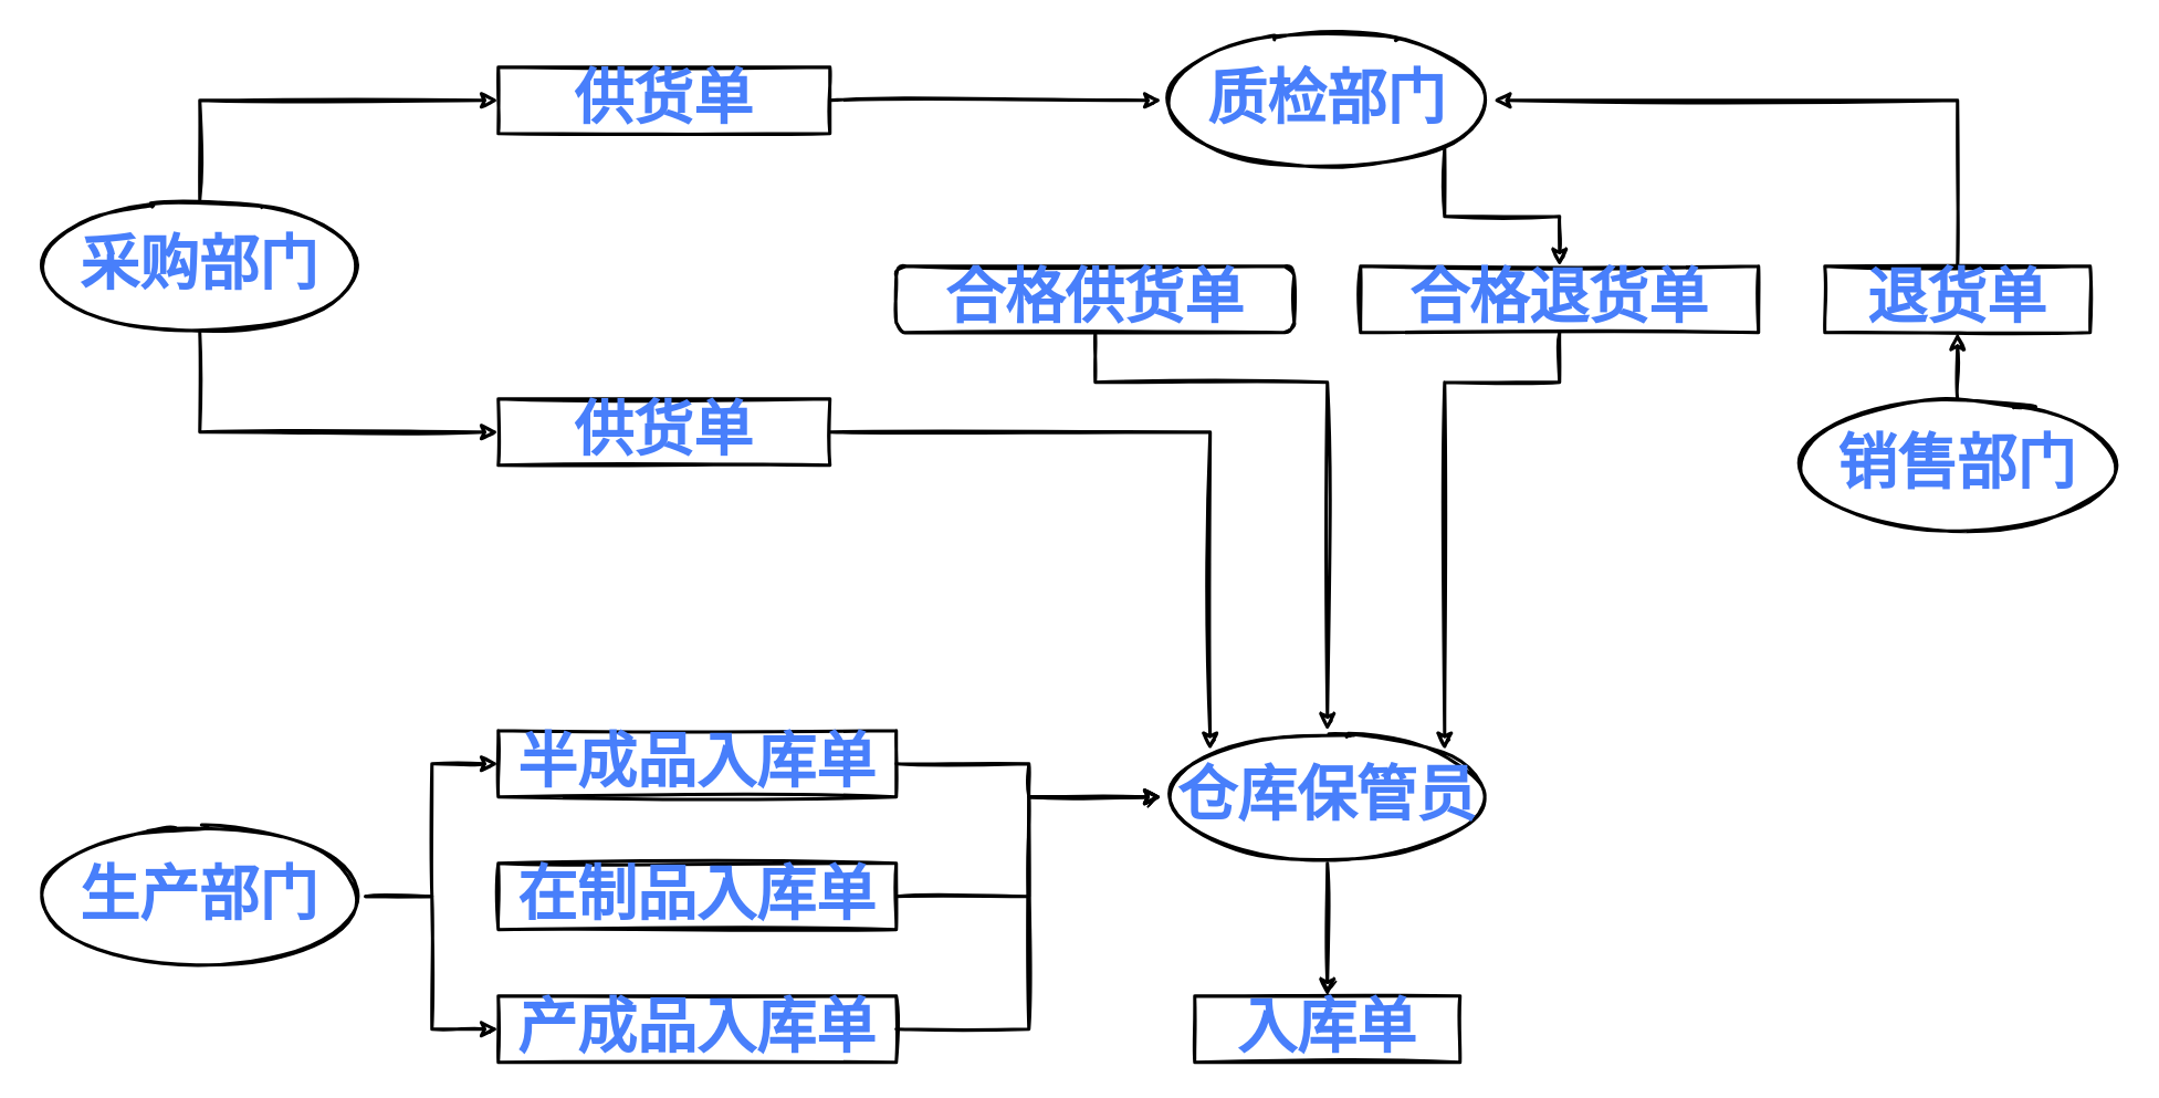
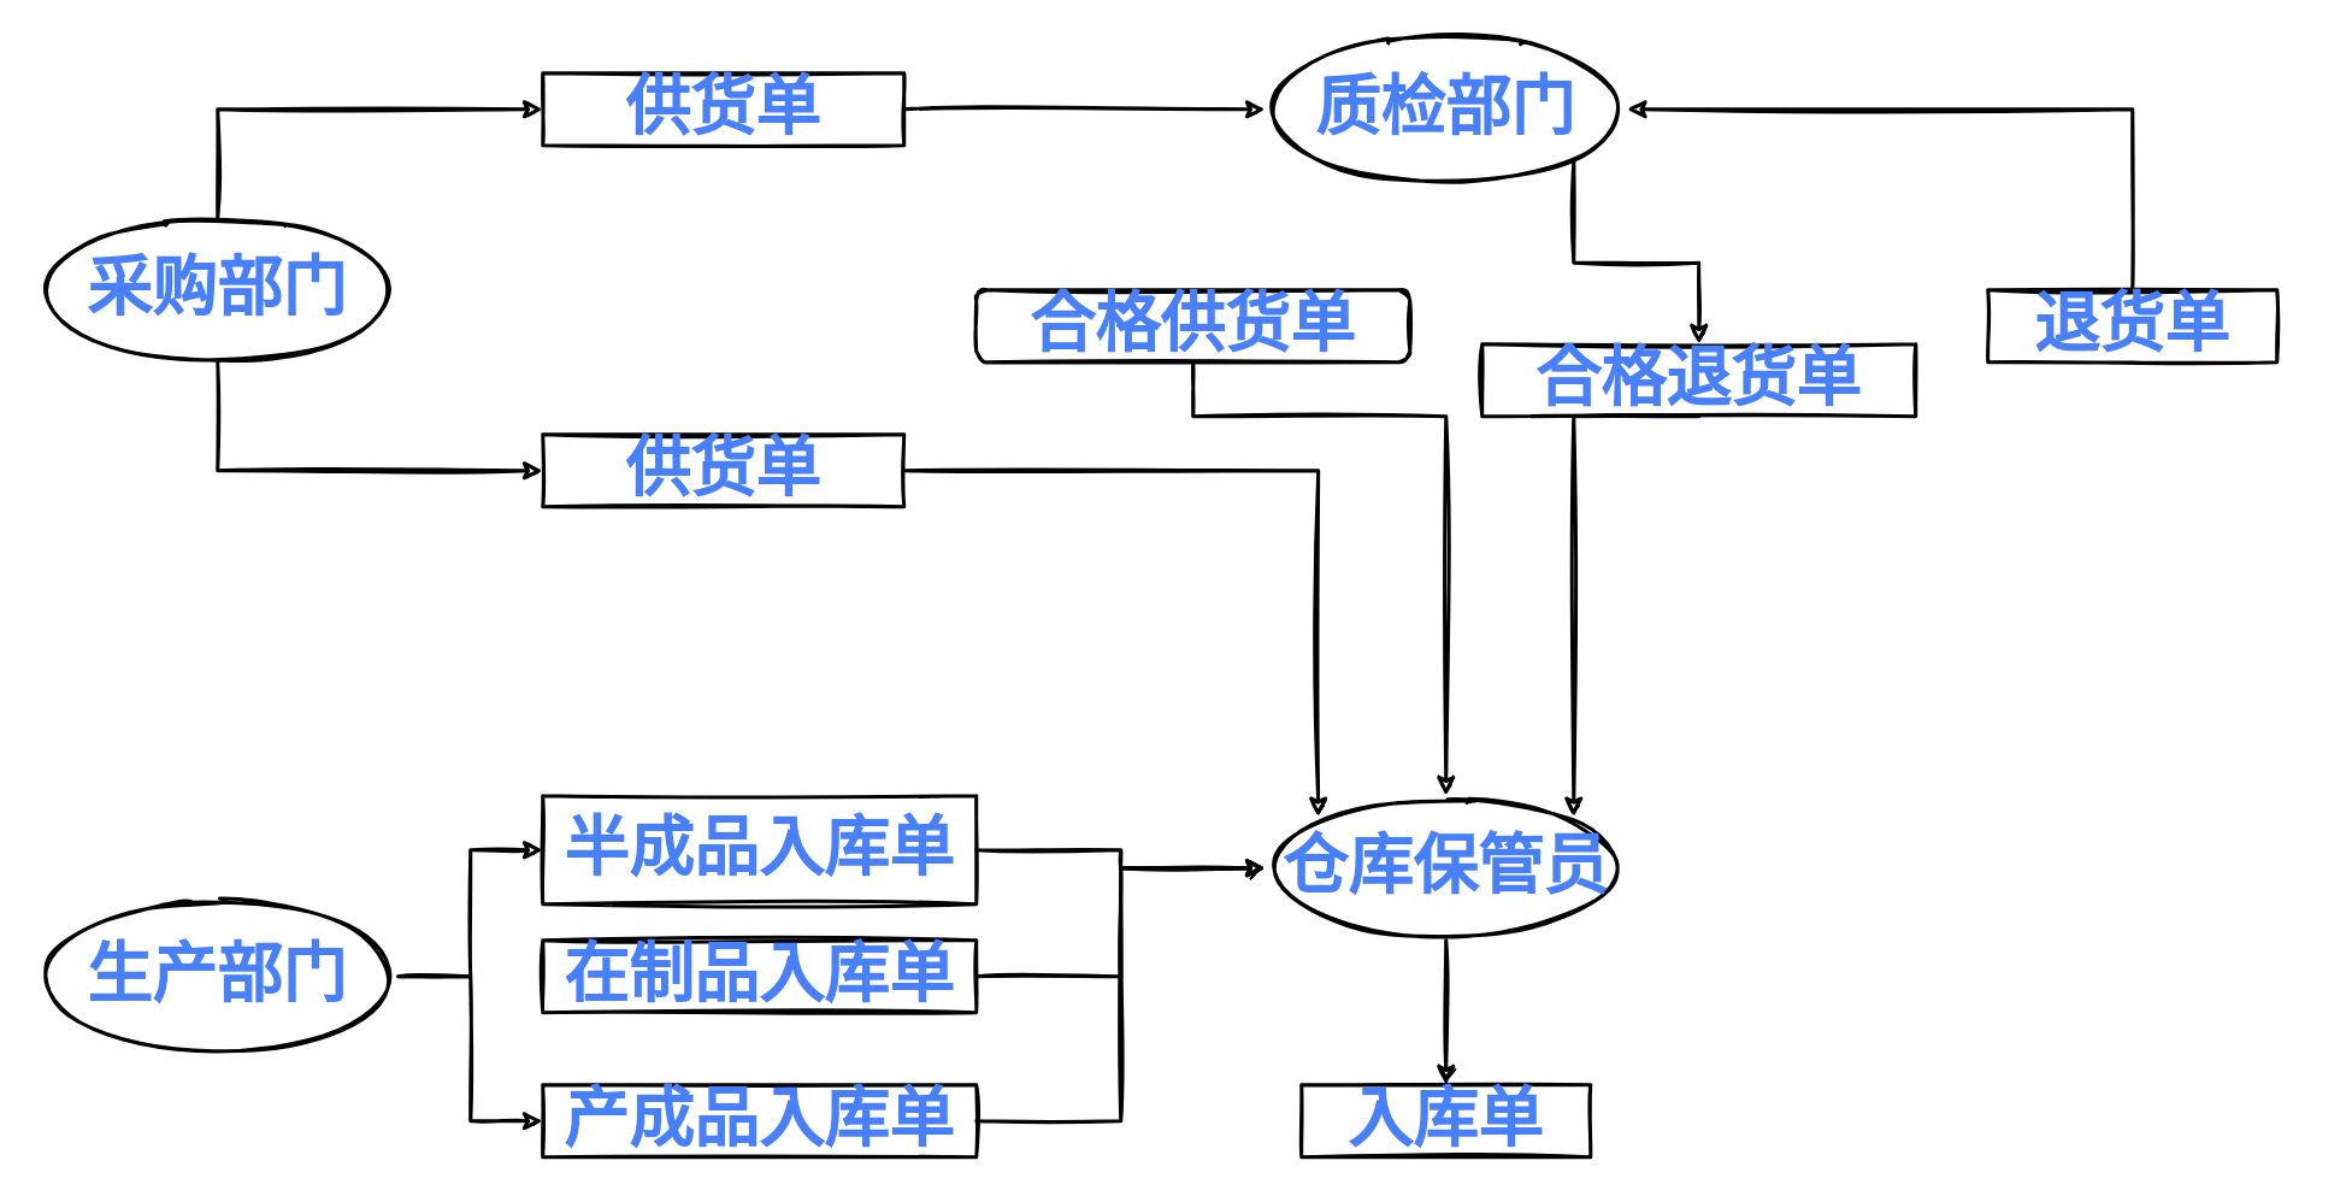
- <mxCell id="24" value="&lt;font face=&quot;FZJingLeiS-R-GB&quot; color=&quot;#487ffb&quot; size=&quot;1&quot;&gt;&lt;b style=&quot;font-size: 36px&quot;&gt;合格退货单&lt;/b&gt;&lt;/font&gt;" style="rounded=0;whiteSpace=wrap;html=1;fillColor=none;strokeWidth=2;sketch=1;" vertex="1" parent="2"><mxGeometry x="800" y="140" width="240" height="40" as="geometry" /></mxCell>
+ <mxCell id="24" value="&lt;font face=&quot;FZJingLeiS-R-GB&quot; color=&quot;#487ffb&quot; size=&quot;1&quot;&gt;&lt;b style=&quot;font-size: 36px&quot;&gt;合格退货单&lt;/b&gt;&lt;/font&gt;" style="rounded=0;whiteSpace=wrap;html=1;fillColor=none;strokeWidth=2;sketch=1;" vertex="1" parent="2"><mxGeometry x="800" y="170" width="240" height="40" as="geometry" /></mxCell>
- <mxCell id="30" style="edgeStyle=orthogonalEdgeStyle;rounded=0;sketch=1;orthogonalLoop=1;jettySize=auto;html=1;exitX=0.5;exitY=0;exitDx=0;exitDy=0;fontFamily=FZJingLeiS-R-GB;fontSize=36;fontColor=#487FFB;strokeWidth=2;" edge="1" parent="2" source="31" target="29"><mxGeometry relative="1" as="geometry" /></mxCell>
- <mxCell id="31" value="&lt;b&gt;销售部门&lt;/b&gt;" style="ellipse;whiteSpace=wrap;html=1;sketch=1;fontFamily=FZJingLeiS-R-GB;fontSize=36;fontColor=#487FFB;strokeWidth=2;fillColor=none;" vertex="1" parent="2"><mxGeometry x="1060" y="220" width="200" height="80" as="geometry" /></mxCell>
- <mxCell id="12" value="&lt;font face=&quot;FZJingLeiS-R-GB&quot; color=&quot;#487ffb&quot; size=&quot;1&quot;&gt;&lt;b style=&quot;font-size: 36px&quot;&gt;半成品入库单&lt;/b&gt;&lt;/font&gt;" style="rounded=0;whiteSpace=wrap;html=1;fillColor=none;strokeWidth=2;sketch=1;" vertex="1" parent="2"><mxGeometry x="280" y="420" width="240" height="40" as="geometry" /></mxCell>
+ <mxCell id="12" value="&lt;font face=&quot;FZJingLeiS-R-GB&quot; color=&quot;#487ffb&quot; size=&quot;1&quot;&gt;&lt;b style=&quot;font-size: 36px&quot;&gt;半成品入库单&lt;/b&gt;&lt;/font&gt;" style="rounded=0;whiteSpace=wrap;html=1;fillColor=none;strokeWidth=2;sketch=1;" vertex="1" parent="2"><mxGeometry x="280" y="420" width="240" height="60" as="geometry" /></mxCell>
